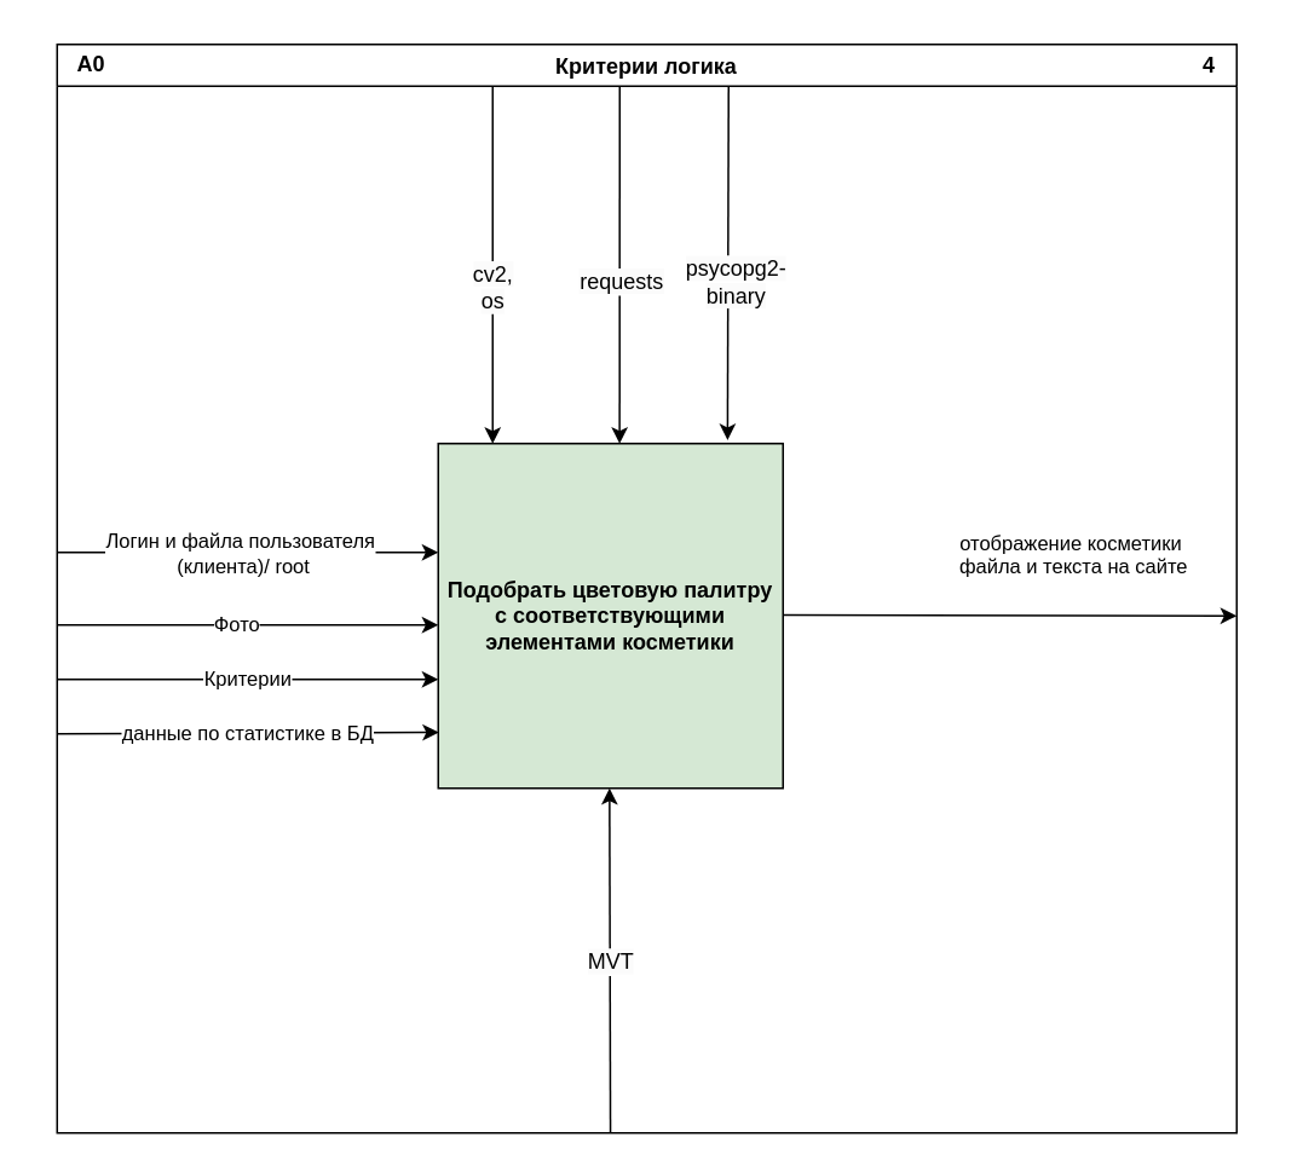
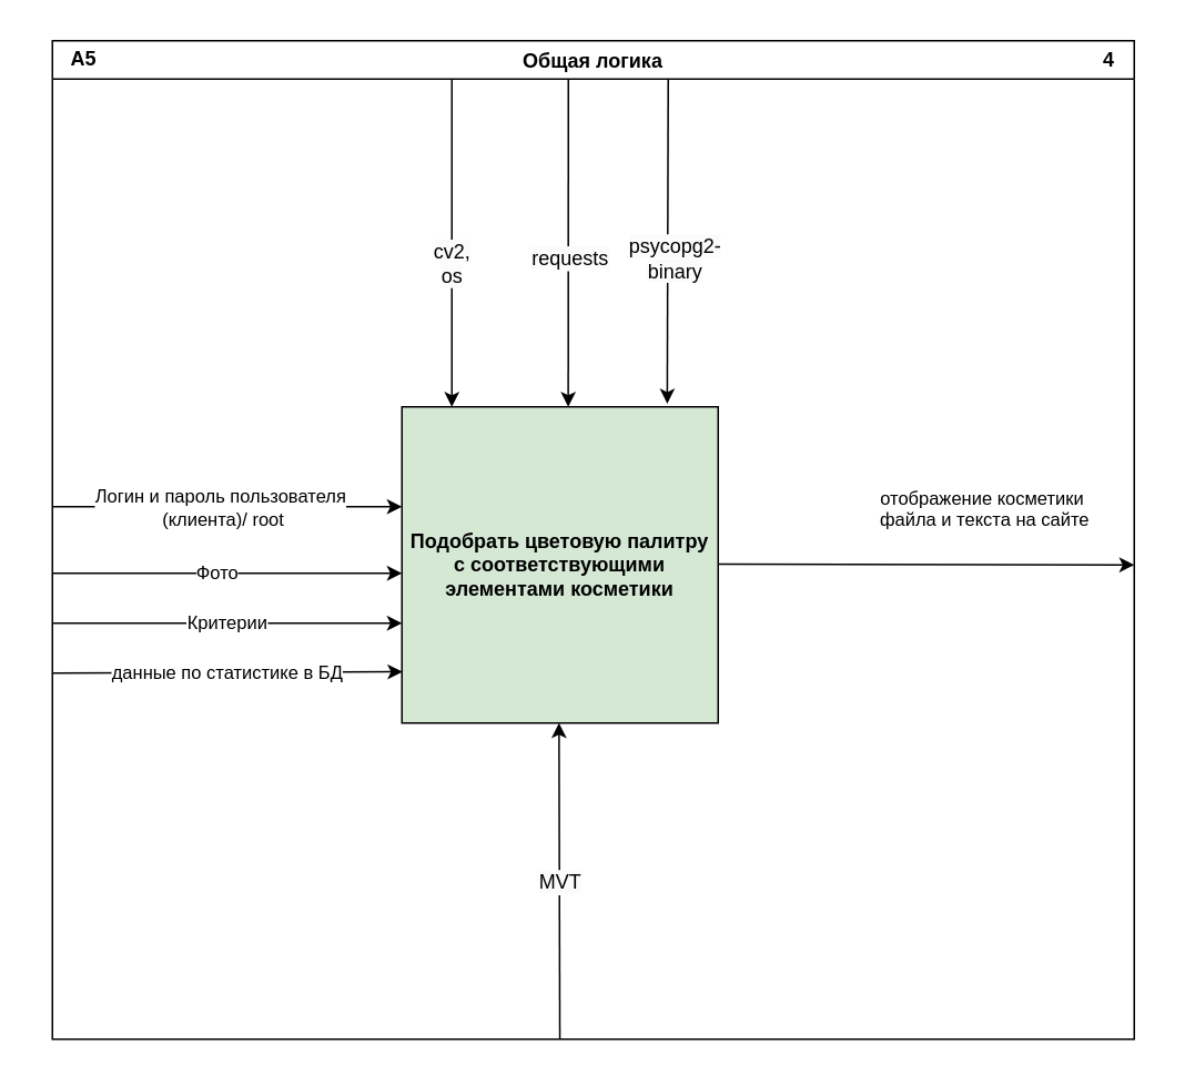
- <mxCell id="21" value="&lt;b&gt;A0&lt;/b&gt;" style="text;html=1;align=center;verticalAlign=middle;whiteSpace=wrap;rounded=0;" parent="1" vertex="1"><mxGeometry x="20" y="20" width="60" height="30" as="geometry" /></mxCell>
+ <mxCell id="21" value="&lt;b&gt;A5&lt;/b&gt;" style="text;html=1;align=center;verticalAlign=middle;whiteSpace=wrap;rounded=0;" parent="1" vertex="1"><mxGeometry x="20" y="20" width="60" height="30" as="geometry" /></mxCell>
- <mxCell id="12" value="Критерии логика" style="swimlane;" parent="1" vertex="1"><mxGeometry x="31" y="24" width="650" height="600" as="geometry" /></mxCell>
+ <mxCell id="12" value="Общая логика" style="swimlane;" parent="1" vertex="1"><mxGeometry x="31" y="24" width="650" height="600" as="geometry" /></mxCell>
- <mxCell id="20" value="Логин и файла пользователя&lt;div&gt;&amp;nbsp;(клиента)/ root&lt;/div&gt;" style="edgeLabel;html=1;align=center;verticalAlign=middle;resizable=0;points=[];" vertex="1" connectable="0" parent="12"><mxGeometry x="100.003" y="280" as="geometry" /></mxCell>
+ <mxCell id="20" value="Логин и пароль пользователя&lt;div&gt;&amp;nbsp;(клиента)/ root&lt;/div&gt;" style="edgeLabel;html=1;align=center;verticalAlign=middle;resizable=0;points=[];" vertex="1" connectable="0" parent="12"><mxGeometry x="100.003" y="280" as="geometry" /></mxCell>
